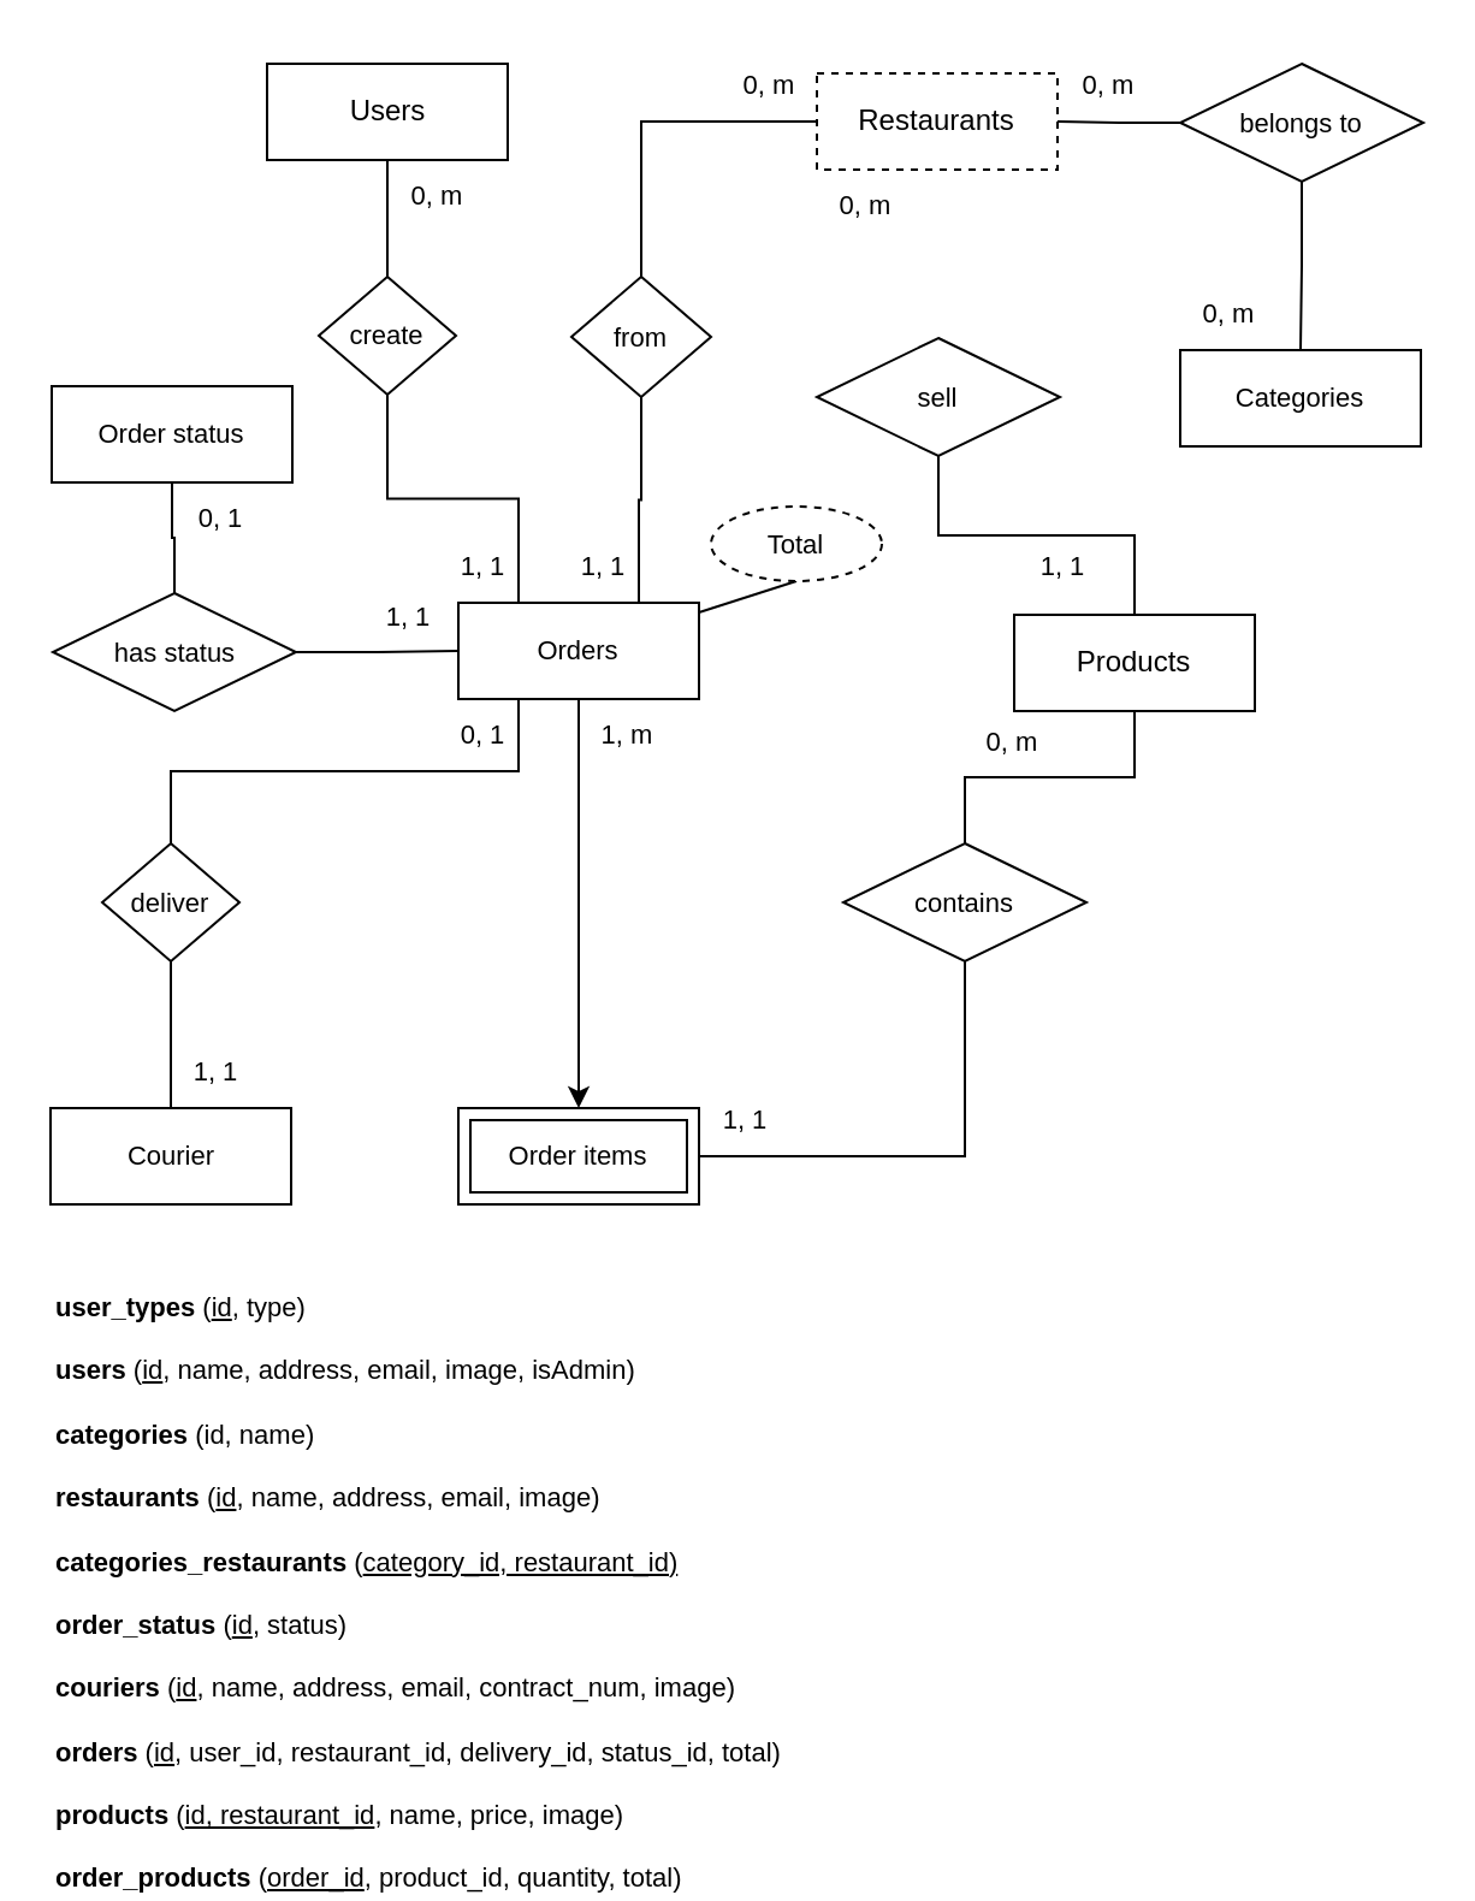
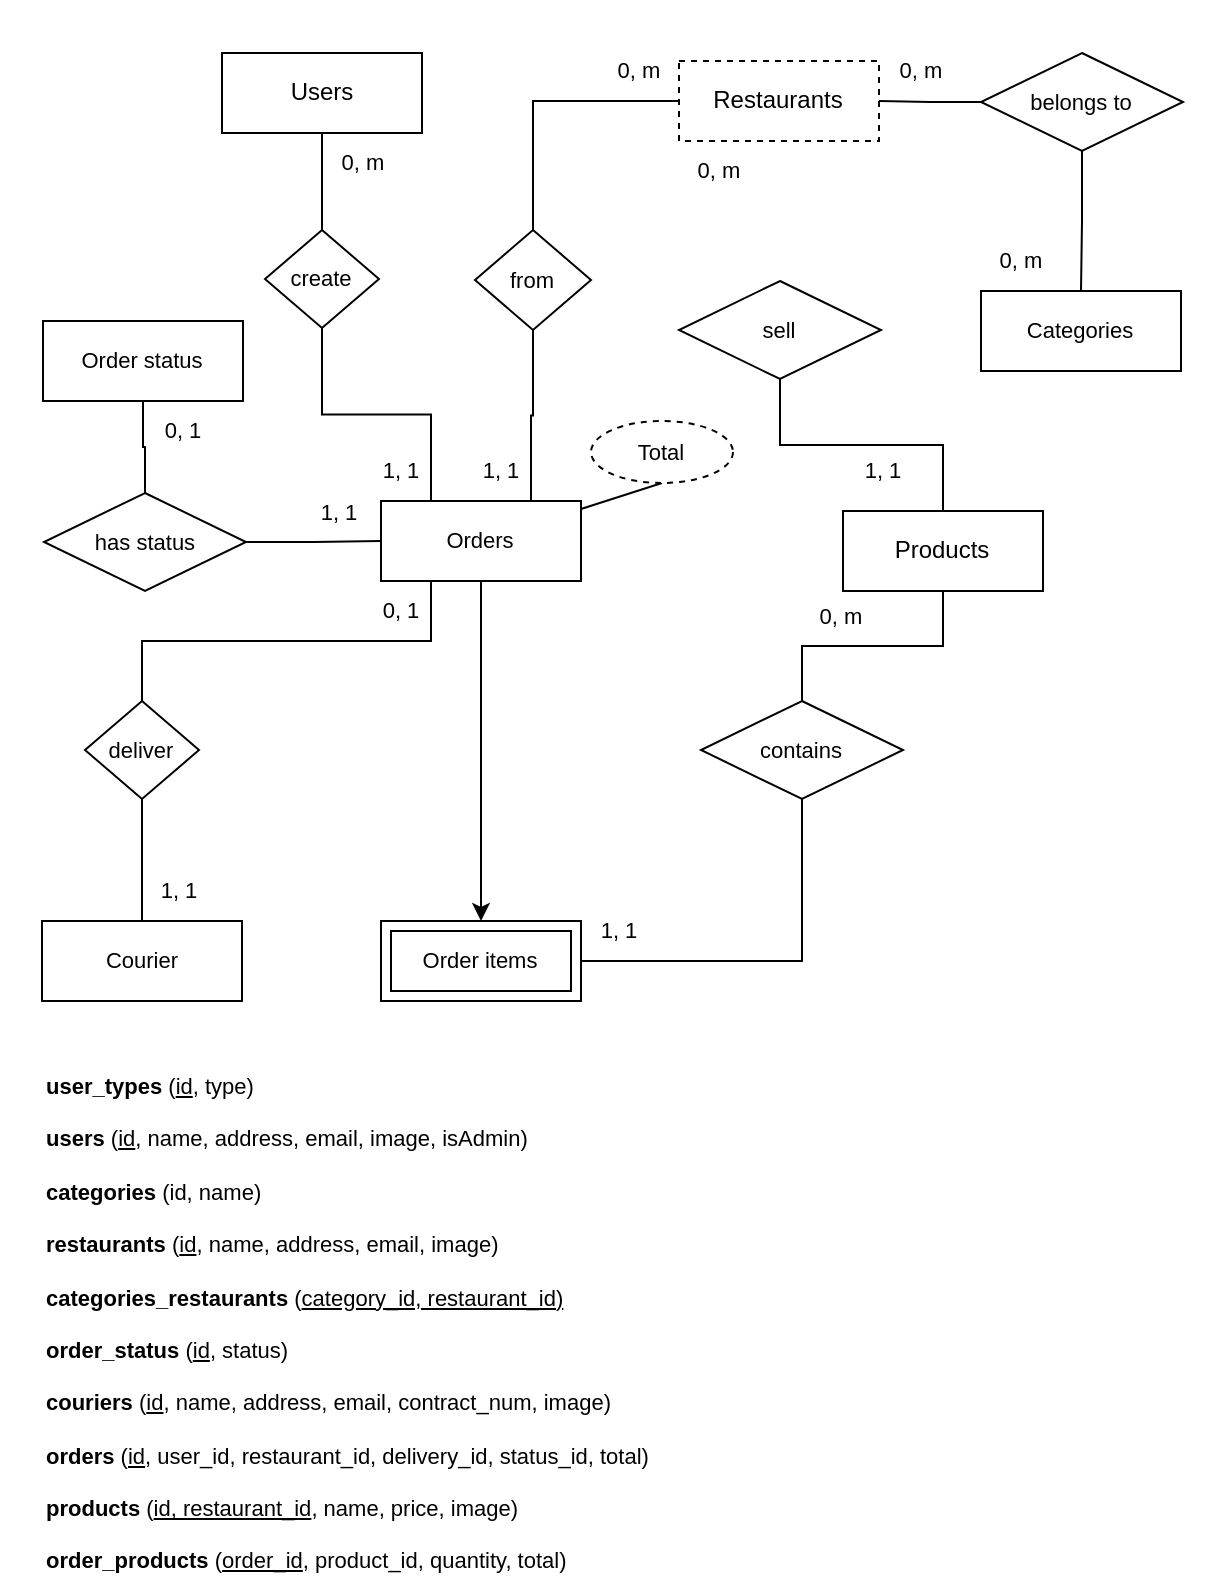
- <mxCell id="20" value="1, m" style="text;html=1;align=center;verticalAlign=middle;resizable=0;points=[];autosize=1;strokeColor=none;fillColor=none;fontFamily=Helvetica;fontSize=11;fontColor=default;labelBackgroundColor=default;" vertex="1" parent="1"><mxGeometry x="240" y="290" width="40" height="30" as="geometry" /></mxCell>
